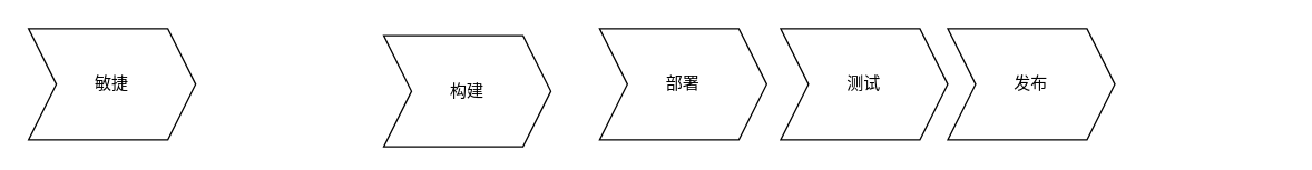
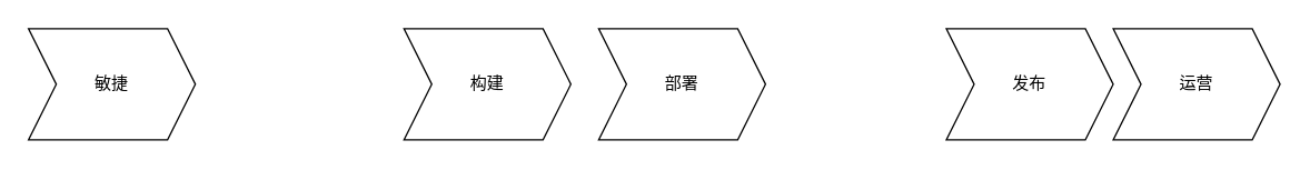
- <mxCell id="5" value="测试" style="shape=step;perimeter=stepPerimeter;whiteSpace=wrap;html=1;fixedSize=1;" vertex="1" parent="1"><mxGeometry x="560" y="20" width="120" height="80" as="geometry" /></mxCell>
+ <mxCell id="6" value="运营" style="shape=step;perimeter=stepPerimeter;whiteSpace=wrap;html=1;fixedSize=1;" vertex="1" parent="1"><mxGeometry x="800" y="20" width="120" height="80" as="geometry" /></mxCell>
- <mxCell id="3" value="构建" style="shape=step;perimeter=stepPerimeter;whiteSpace=wrap;html=1;fixedSize=1;" vertex="1" parent="1"><mxGeometry x="275" y="25" width="120" height="80" as="geometry" /></mxCell>
+ <mxCell id="3" value="构建" style="shape=step;perimeter=stepPerimeter;whiteSpace=wrap;html=1;fixedSize=1;" vertex="1" parent="1"><mxGeometry x="290" y="20" width="120" height="80" as="geometry" /></mxCell>
